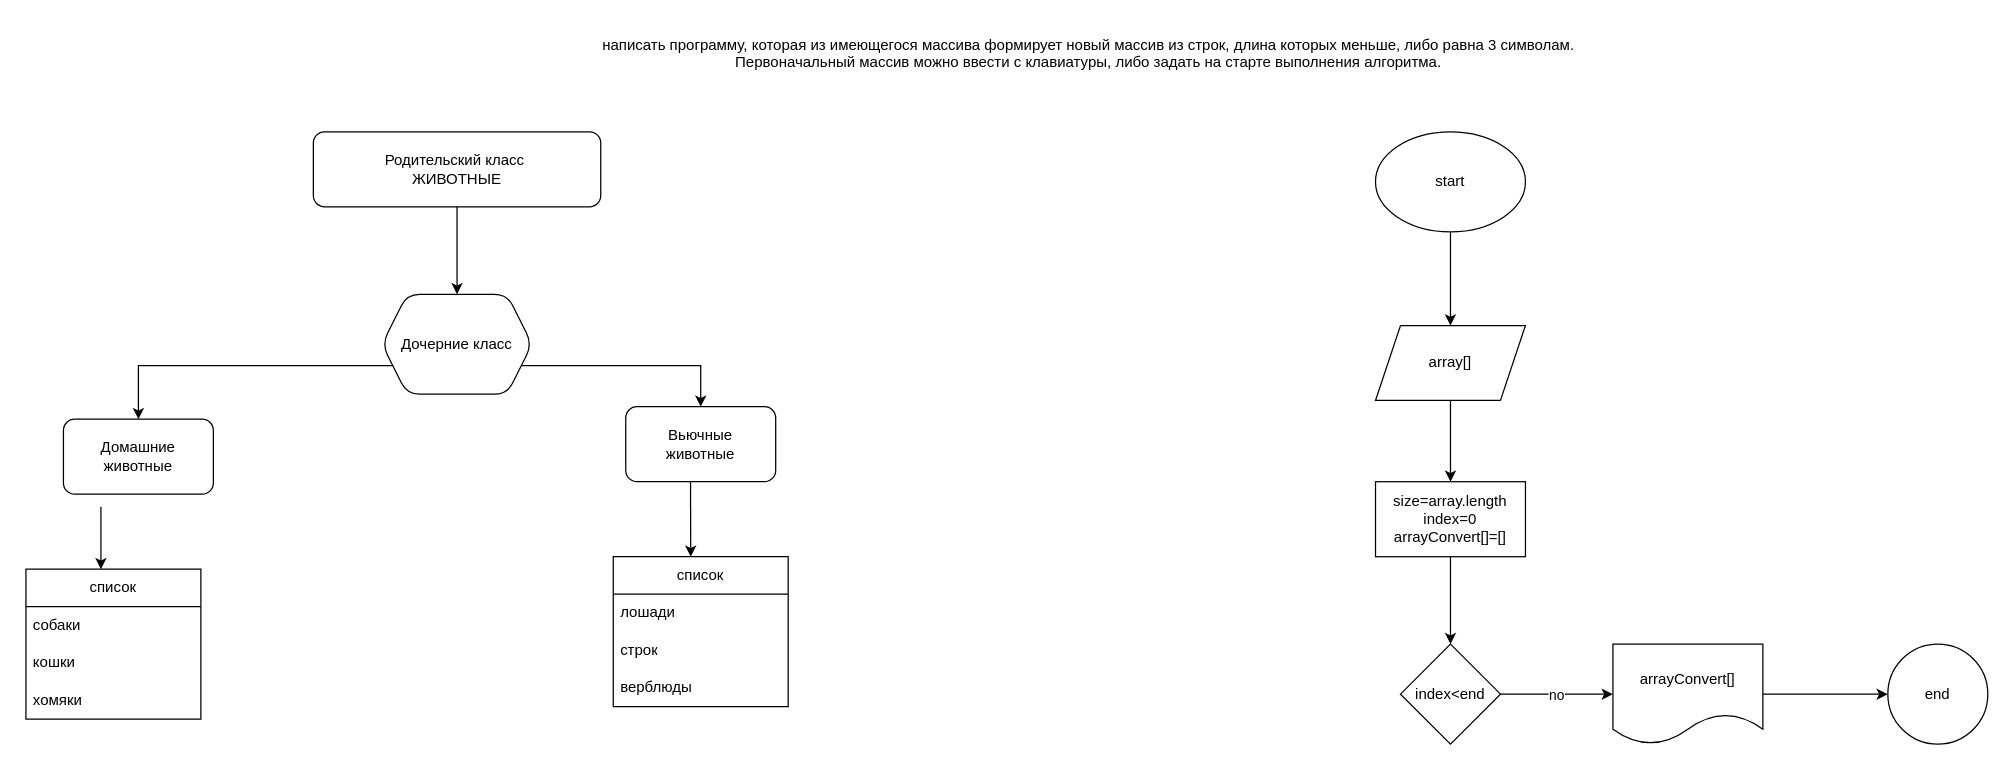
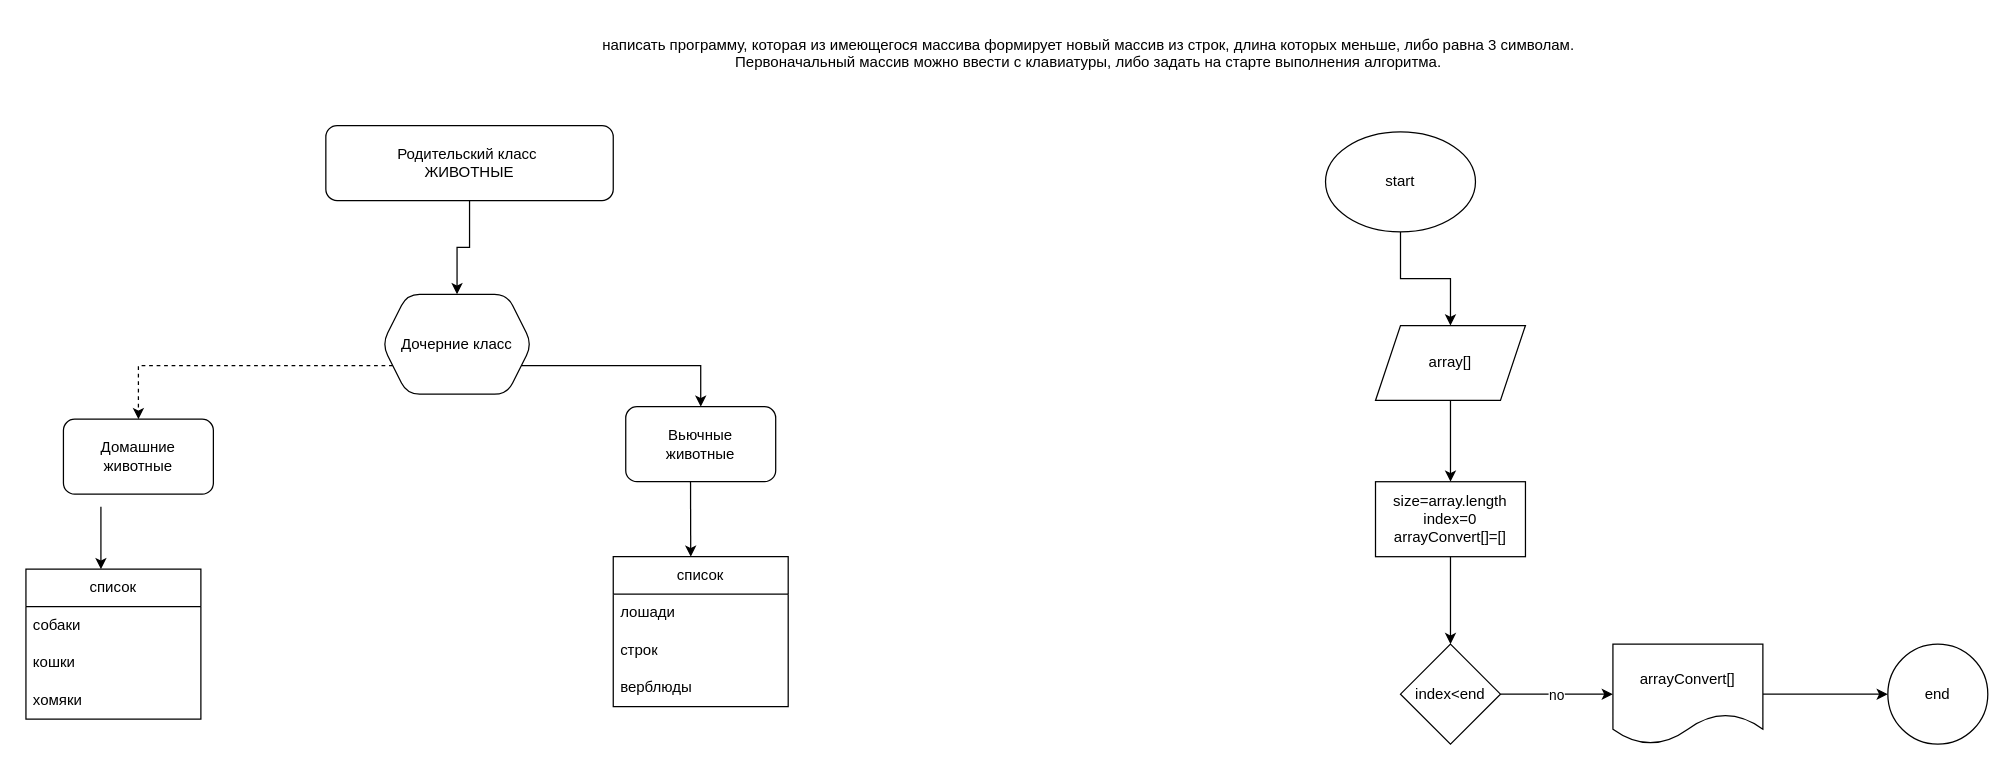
- <mxCell id="16" value="Родительский класс&amp;nbsp;&lt;div&gt;ЖИВОТНЫЕ&lt;/div&gt;" style="rounded=1;whiteSpace=wrap;html=1;" vertex="1" parent="1"><mxGeometry x="250" y="105" width="230" height="60" as="geometry" /></mxCell>
+ <mxCell id="16" value="Родительский класс&amp;nbsp;&lt;div&gt;ЖИВОТНЫЕ&lt;/div&gt;" style="rounded=1;whiteSpace=wrap;html=1;" vertex="1" parent="1"><mxGeometry x="260" y="100" width="230" height="60" as="geometry" /></mxCell>
- <mxCell id="3" value="start" style="ellipse;whiteSpace=wrap;html=1;" parent="1" vertex="1"><mxGeometry x="1100" y="105" width="120" height="80" as="geometry" /></mxCell>
+ <mxCell id="3" value="start" style="ellipse;whiteSpace=wrap;html=1;" parent="1" vertex="1"><mxGeometry x="1060" y="105" width="120" height="80" as="geometry" /></mxCell>
- <mxCell id="17" style="edgeStyle=orthogonalEdgeStyle;rounded=0;orthogonalLoop=1;jettySize=auto;html=1;exitX=0;exitY=0.75;exitDx=0;exitDy=0;" edge="1" parent="1" source="19" target="20"><mxGeometry relative="1" as="geometry"><mxPoint x="110" y="365" as="targetPoint" /></mxGeometry></mxCell>
+ <mxCell id="17" style="edgeStyle=orthogonalEdgeStyle;rounded=0;orthogonalLoop=1;jettySize=auto;html=1;exitX=0;exitY=0.75;exitDx=0;exitDy=0;dashed=1;" edge="1" parent="1" source="19" target="20"><mxGeometry relative="1" as="geometry"><mxPoint x="110" y="365" as="targetPoint" /></mxGeometry></mxCell>
